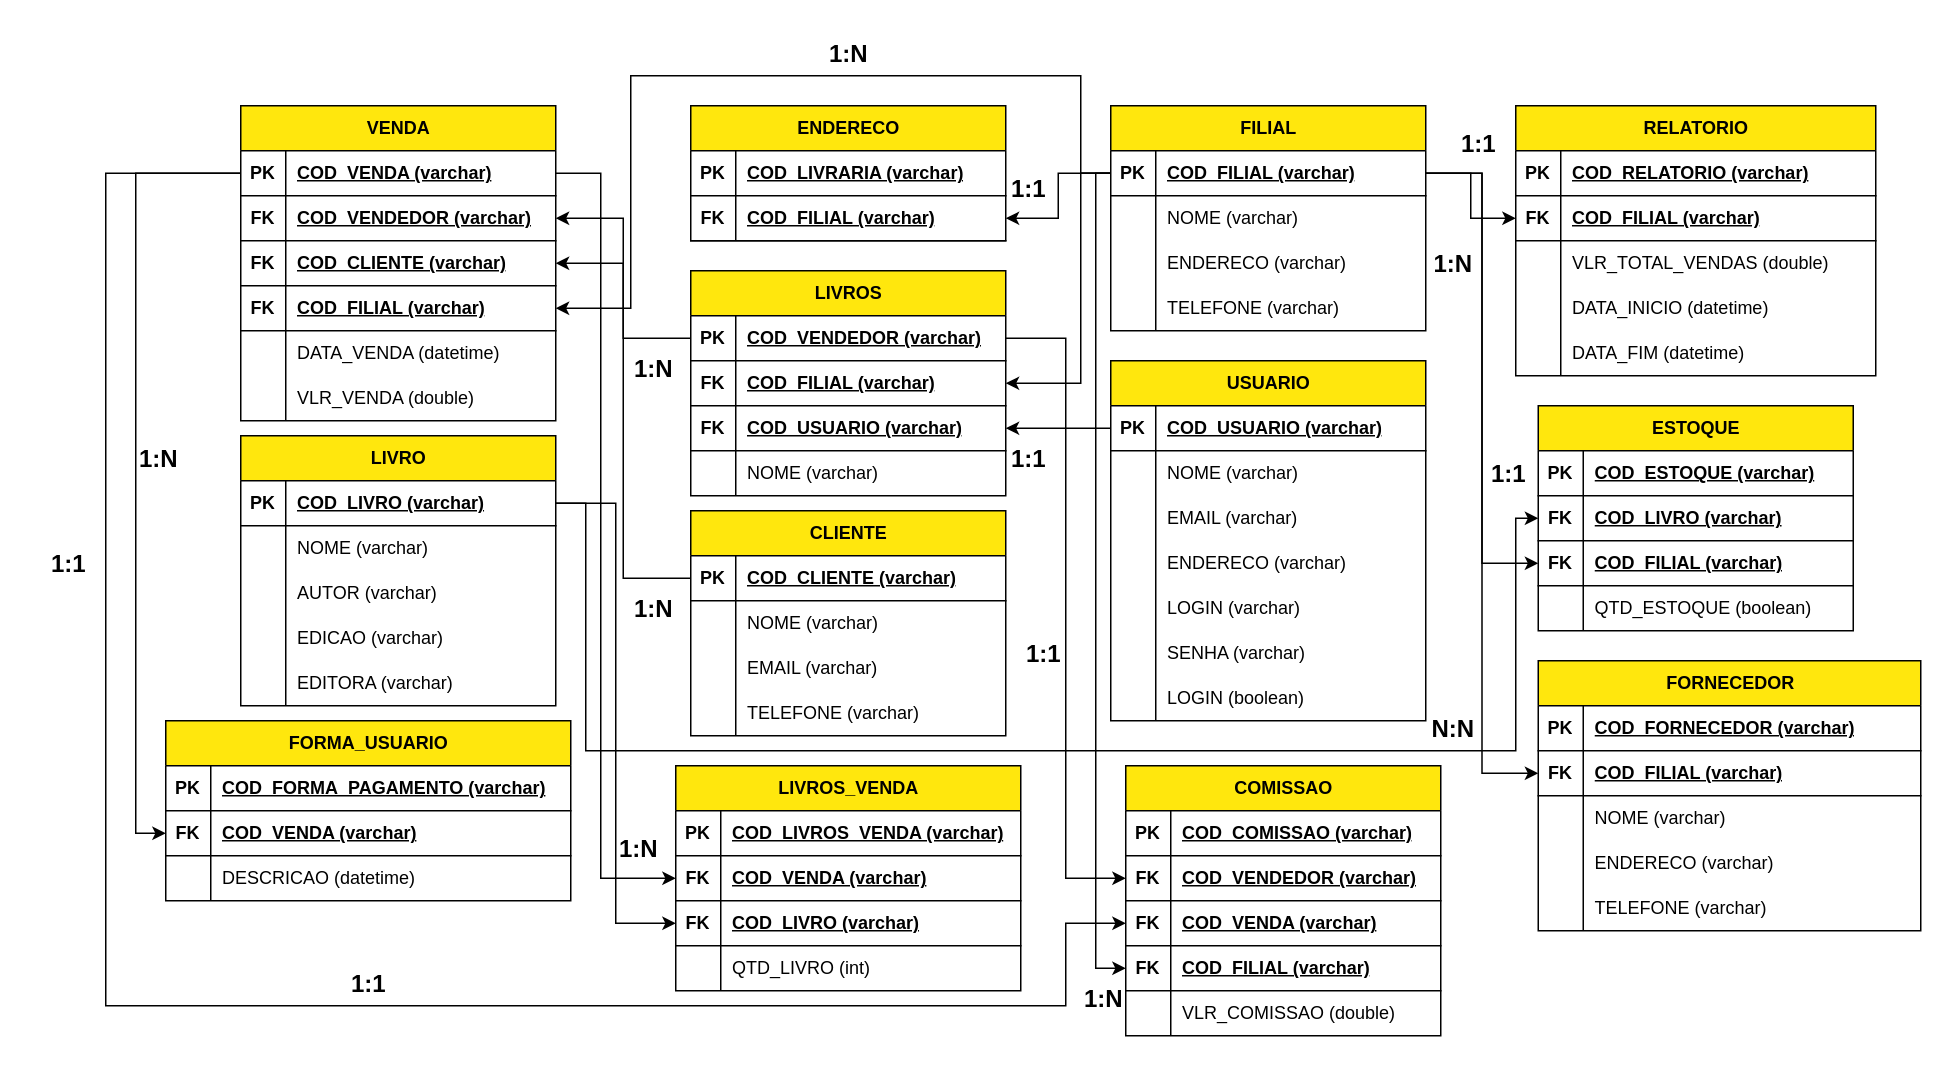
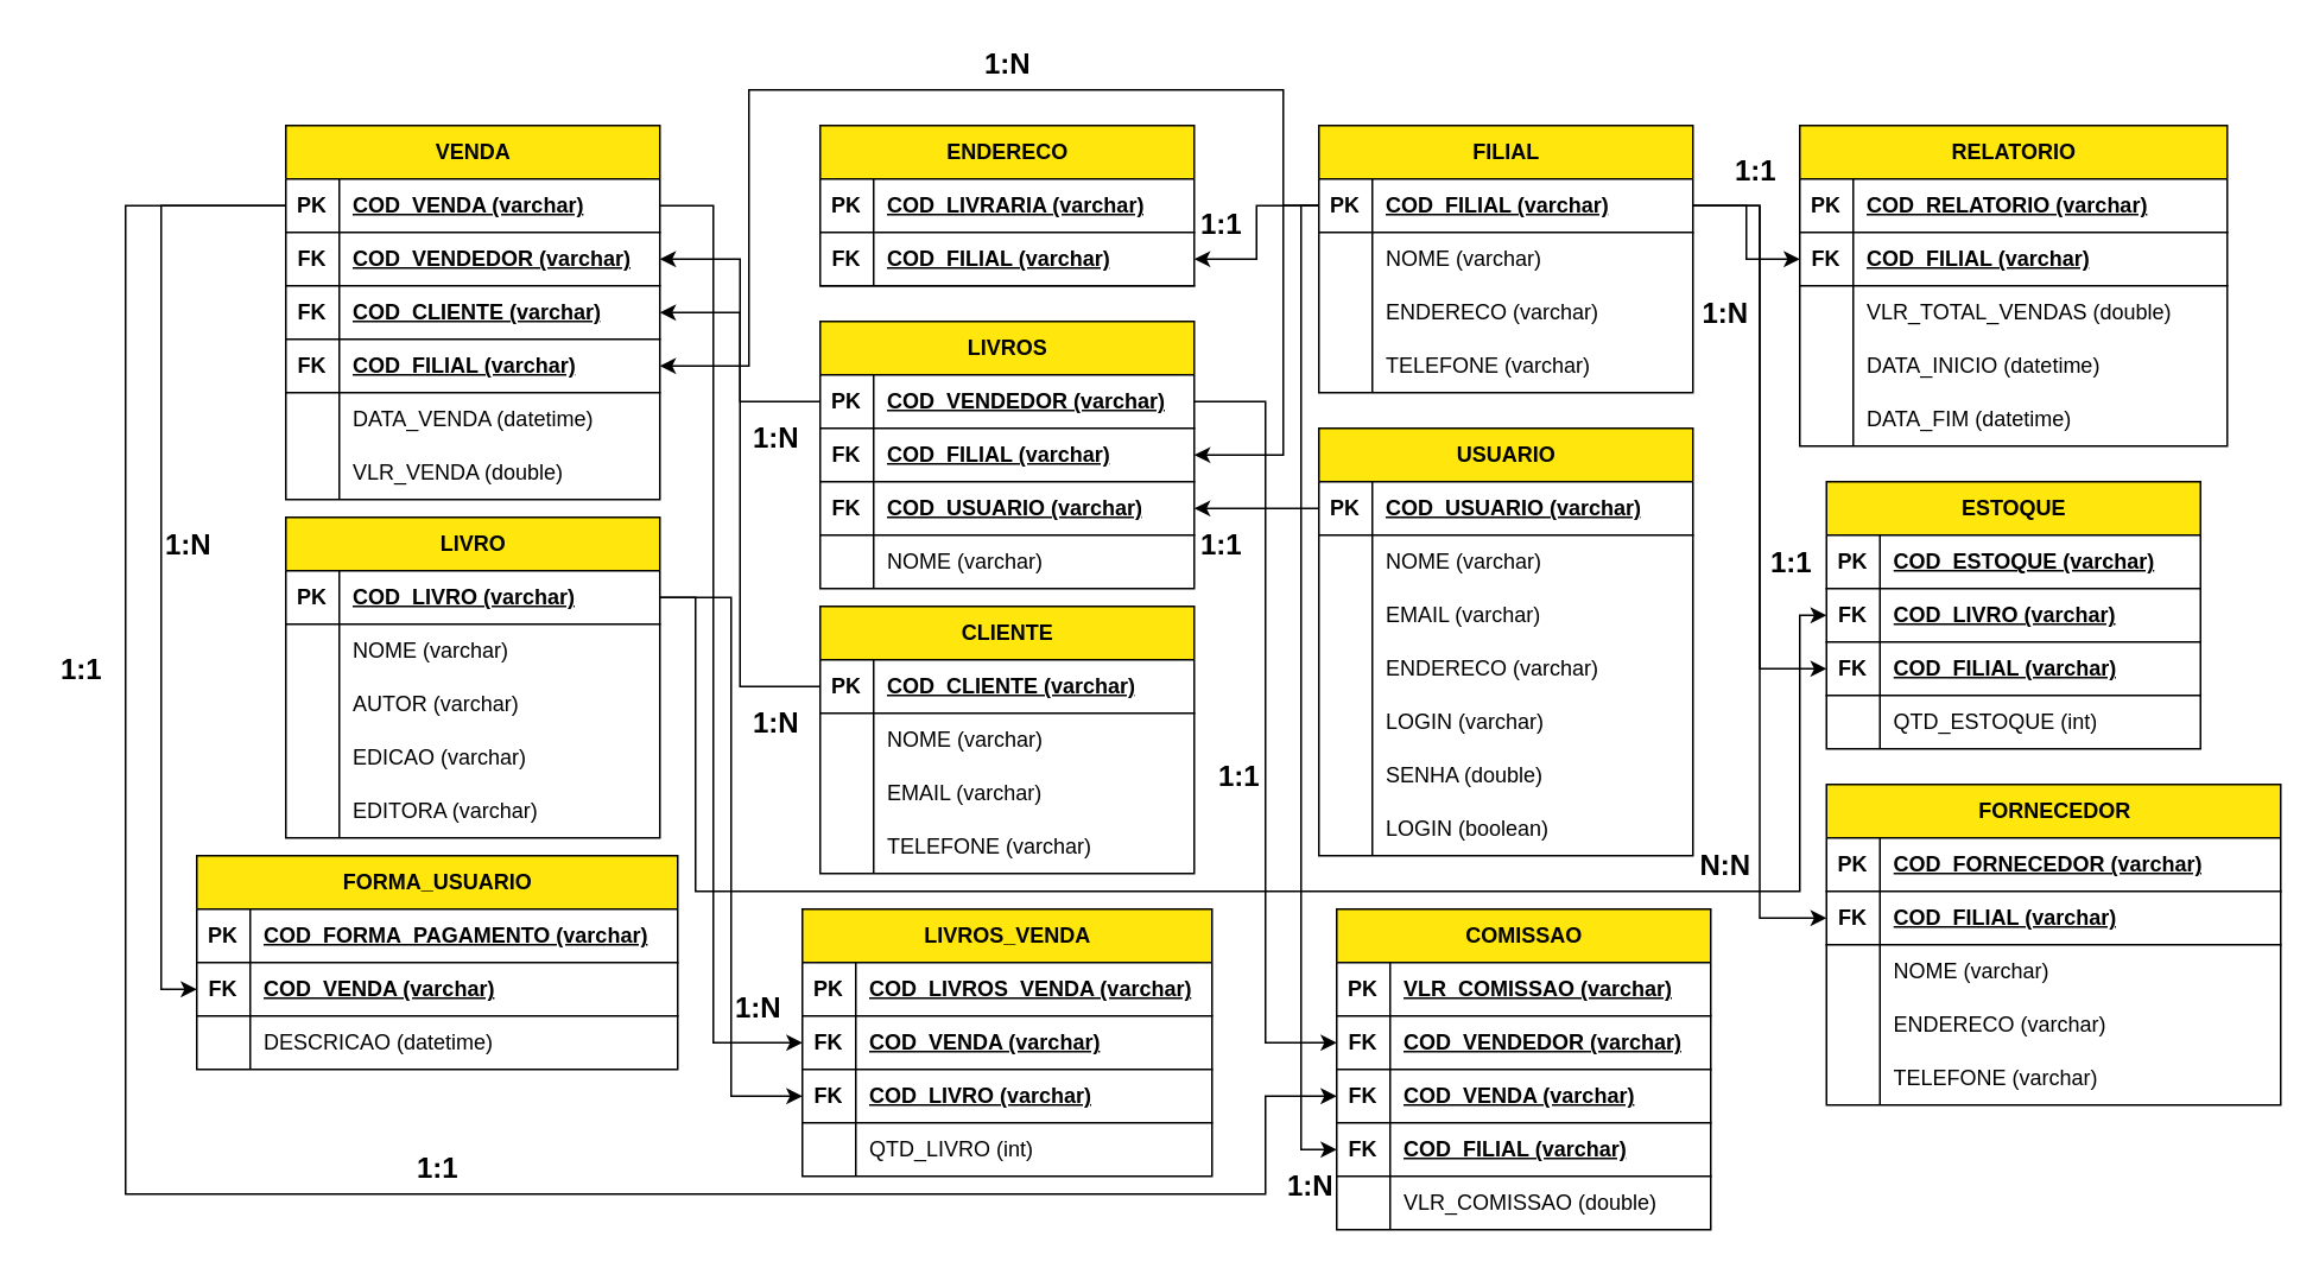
- <mxCell id="139" value="QTD_ESTOQUE (boolean)" style="shape=partialRectangle;connectable=0;fillColor=none;top=0;left=0;bottom=0;right=0;align=left;spacingLeft=6;overflow=hidden;whiteSpace=wrap;html=1;" vertex="1" parent="137"><mxGeometry x="30" width="180" height="30" as="geometry"><mxRectangle width="180" height="30" as="alternateBounds" /></mxGeometry></mxCell>
+ <mxCell id="139" value="QTD_ESTOQUE (int)" style="shape=partialRectangle;connectable=0;fillColor=none;top=0;left=0;bottom=0;right=0;align=left;spacingLeft=6;overflow=hidden;whiteSpace=wrap;html=1;" vertex="1" parent="137"><mxGeometry x="30" width="180" height="30" as="geometry"><mxRectangle width="180" height="30" as="alternateBounds" /></mxGeometry></mxCell>
- <mxCell id="67" value="SENHA (varchar)" style="shape=partialRectangle;connectable=0;fillColor=none;top=0;left=0;bottom=0;right=0;align=left;spacingLeft=6;overflow=hidden;whiteSpace=wrap;html=1;" vertex="1" parent="65"><mxGeometry x="30" width="180" height="30" as="geometry"><mxRectangle width="180" height="30" as="alternateBounds" /></mxGeometry></mxCell>
+ <mxCell id="67" value="SENHA (double)" style="shape=partialRectangle;connectable=0;fillColor=none;top=0;left=0;bottom=0;right=0;align=left;spacingLeft=6;overflow=hidden;whiteSpace=wrap;html=1;" vertex="1" parent="65"><mxGeometry x="30" width="180" height="30" as="geometry"><mxRectangle width="180" height="30" as="alternateBounds" /></mxGeometry></mxCell>
- <mxCell id="173" value="COD_COMISSAO (varchar)" style="shape=partialRectangle;connectable=0;fillColor=none;top=0;left=0;bottom=0;right=0;align=left;spacingLeft=6;fontStyle=5;overflow=hidden;whiteSpace=wrap;html=1;" vertex="1" parent="171"><mxGeometry x="30" width="180" height="30" as="geometry"><mxRectangle width="180" height="30" as="alternateBounds" /></mxGeometry></mxCell>
+ <mxCell id="173" value="VLR_COMISSAO (varchar)" style="shape=partialRectangle;connectable=0;fillColor=none;top=0;left=0;bottom=0;right=0;align=left;spacingLeft=6;fontStyle=5;overflow=hidden;whiteSpace=wrap;html=1;" vertex="1" parent="171"><mxGeometry x="30" width="180" height="30" as="geometry"><mxRectangle width="180" height="30" as="alternateBounds" /></mxGeometry></mxCell>
